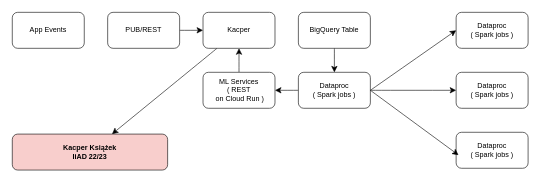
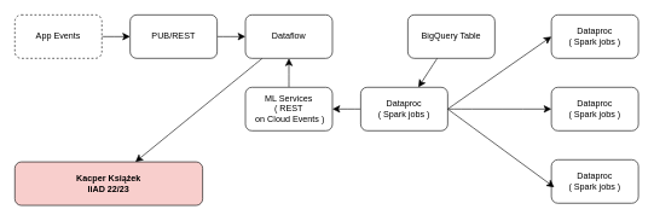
- <mxCell id="3" value="App Events" style="rounded=1;whiteSpace=wrap;html=1;" vertex="1" parent="1"><mxGeometry x="20" y="20" width="120" height="60" as="geometry" /></mxCell>
+ <mxCell id="3" value="App Events" style="rounded=1;whiteSpace=wrap;html=1;dashed=1;" vertex="1" parent="1"><mxGeometry x="20" y="20" width="120" height="60" as="geometry" /></mxCell>
+ <mxCell id="2" value="" style="edgeStyle=none;curved=1;rounded=0;orthogonalLoop=1;jettySize=auto;html=1;fontSize=12;startSize=8;endSize=8;" edge="1" parent="1" source="3" target="5"><mxGeometry relative="1" as="geometry" /></mxCell>
- <mxCell id="7" value="Kacper" style="rounded=1;whiteSpace=wrap;html=1;" vertex="1" parent="1"><mxGeometry x="338" y="20" width="120" height="60" as="geometry" /></mxCell>
+ <mxCell id="7" value="Dataflow" style="rounded=1;whiteSpace=wrap;html=1;" vertex="1" parent="1"><mxGeometry x="338" y="20" width="120" height="60" as="geometry" /></mxCell>
- <mxCell id="9" value="BigQuery Table" style="rounded=1;whiteSpace=wrap;html=1;" vertex="1" parent="1"><mxGeometry x="497" y="20" width="120" height="60" as="geometry" /></mxCell>
+ <mxCell id="9" value="BigQuery Table" style="rounded=1;whiteSpace=wrap;html=1;" vertex="1" parent="1"><mxGeometry x="562" y="20" width="120" height="60" as="geometry" /></mxCell>
- <mxCell id="15" value="ML Services&lt;br&gt;( REST&lt;br&gt;&amp;nbsp;on Cloud Run )" style="rounded=1;whiteSpace=wrap;html=1;" vertex="1" parent="1"><mxGeometry x="338" y="120" width="120" height="60" as="geometry" /></mxCell>
+ <mxCell id="15" value="ML Services&lt;br&gt;( REST&lt;br&gt;&amp;nbsp;on Cloud Events )" style="rounded=1;whiteSpace=wrap;html=1;" vertex="1" parent="1"><mxGeometry x="338" y="120" width="120" height="60" as="geometry" /></mxCell>
